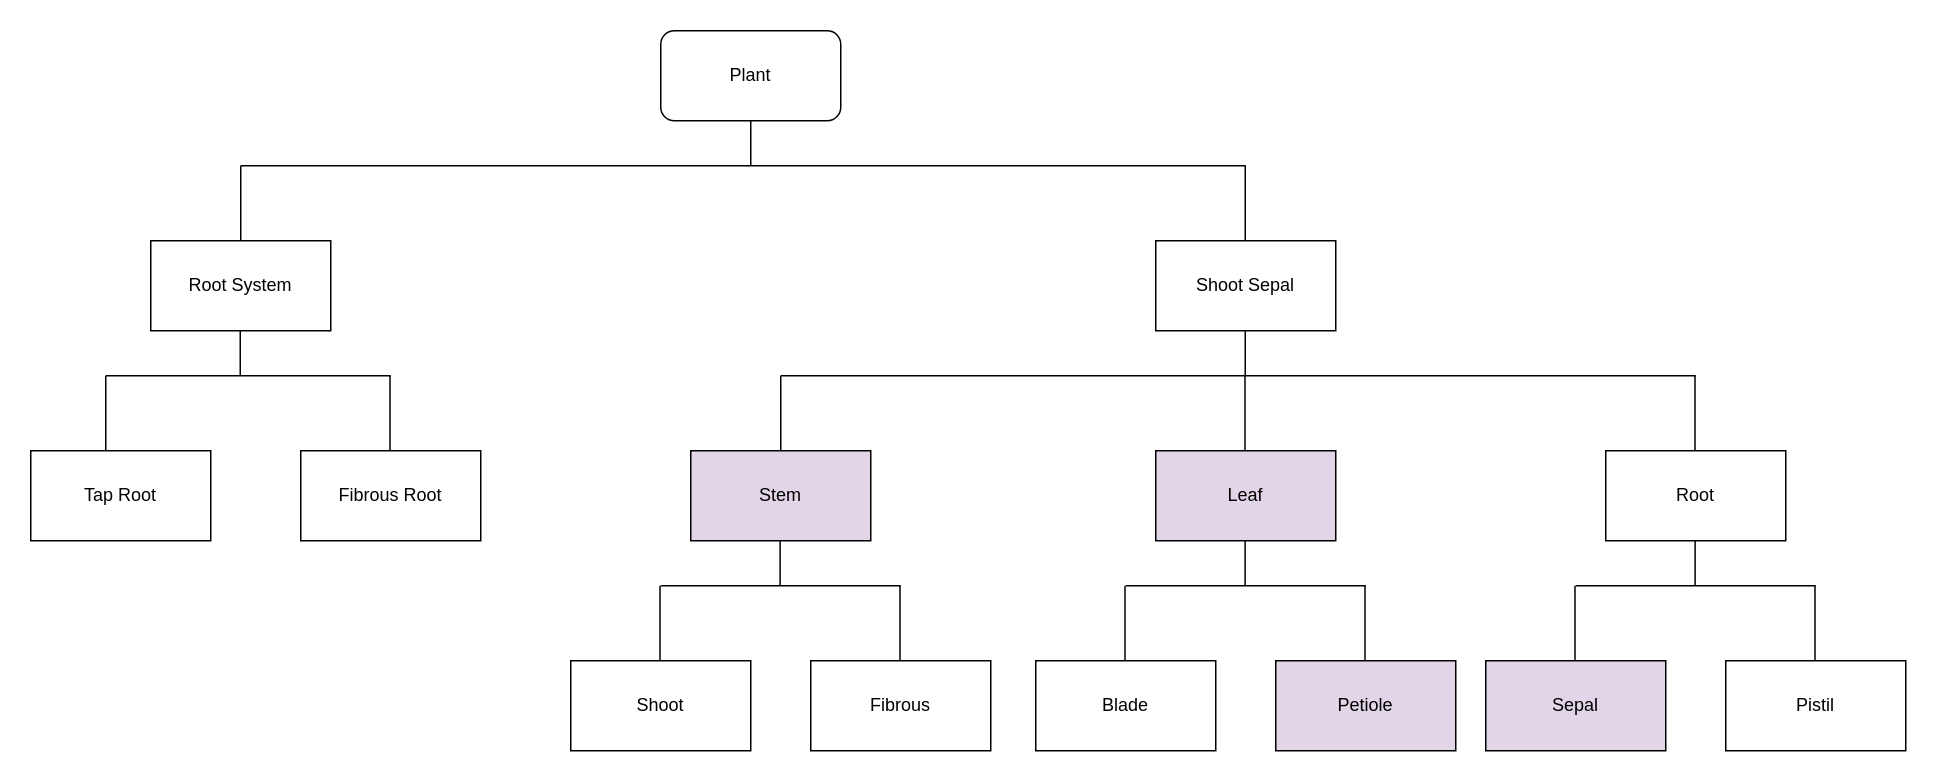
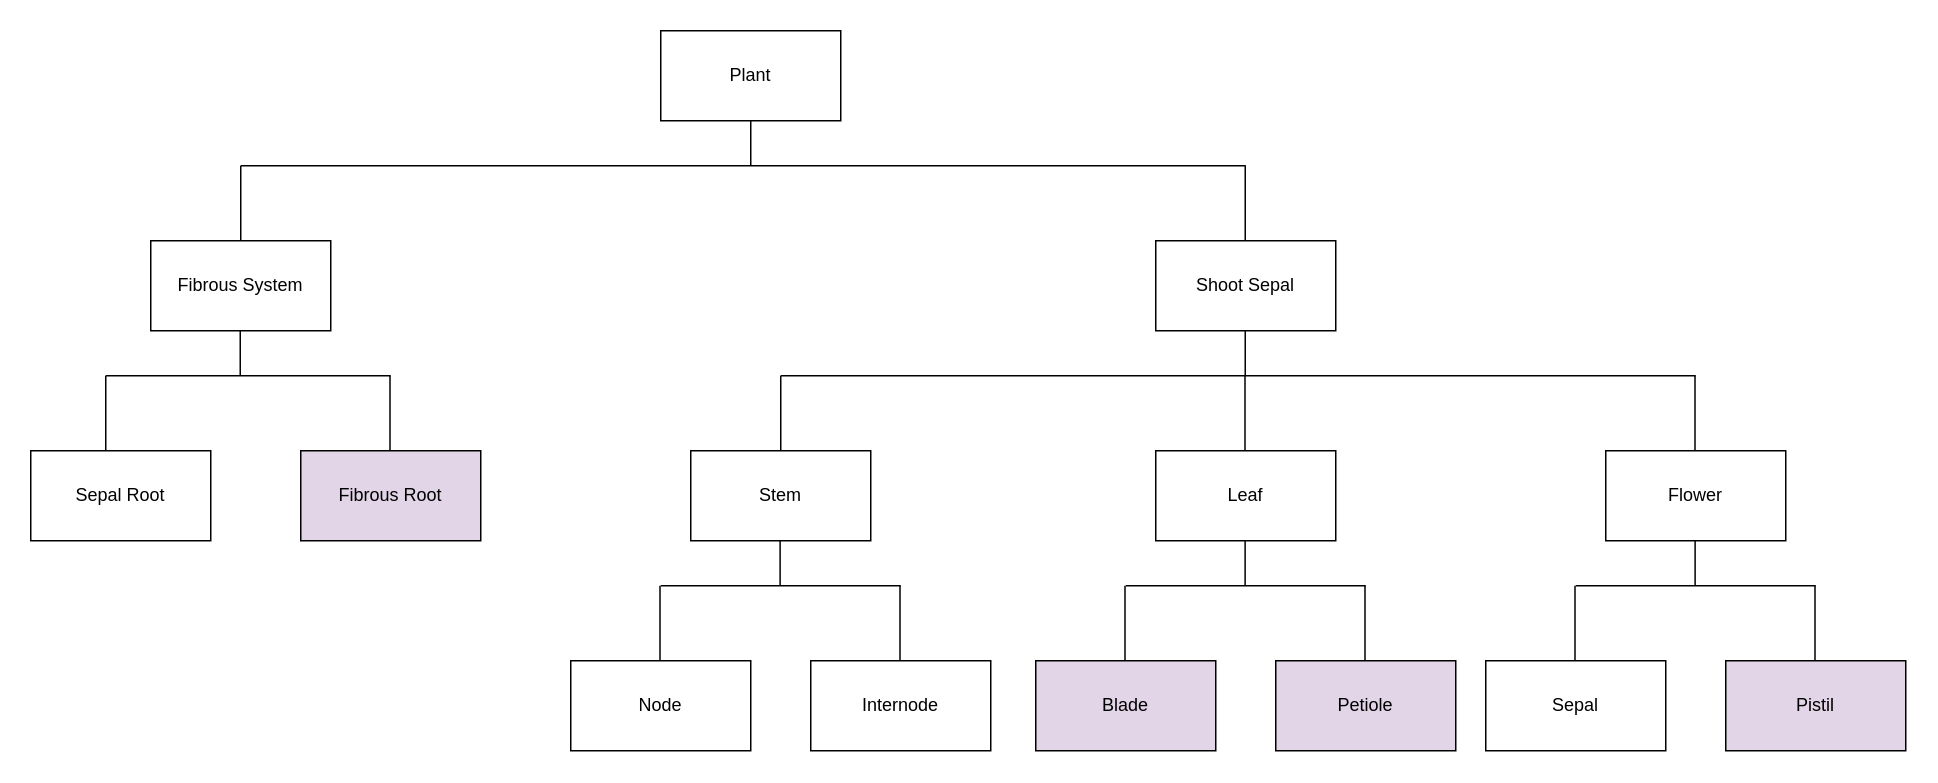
- <mxCell id="2" value="Plant" style="whiteSpace=wrap;html=1;rounded=1;" vertex="1" parent="1"><mxGeometry x="440" y="20" width="120" height="60" as="geometry" /></mxCell>
+ <mxCell id="2" value="Plant" style="rounded=0;whiteSpace=wrap;html=1;" vertex="1" parent="1"><mxGeometry x="440" y="20" width="120" height="60" as="geometry" /></mxCell>
- <mxCell id="3" value="Root System" style="rounded=0;whiteSpace=wrap;html=1;" vertex="1" parent="1"><mxGeometry x="100" y="160" width="120" height="60" as="geometry" /></mxCell>
+ <mxCell id="3" value="Fibrous System" style="rounded=0;whiteSpace=wrap;html=1;" vertex="1" parent="1"><mxGeometry x="100" y="160" width="120" height="60" as="geometry" /></mxCell>
- <mxCell id="5" value="Tap Root" style="rounded=0;whiteSpace=wrap;html=1;" vertex="1" parent="1"><mxGeometry x="20" y="300" width="120" height="60" as="geometry" /></mxCell>
+ <mxCell id="5" value="Sepal Root" style="rounded=0;whiteSpace=wrap;html=1;" vertex="1" parent="1"><mxGeometry x="20" y="300" width="120" height="60" as="geometry" /></mxCell>
- <mxCell id="6" value="Fibrous Root" style="rounded=0;whiteSpace=wrap;html=1;" vertex="1" parent="1"><mxGeometry x="200" y="300" width="120" height="60" as="geometry" /></mxCell>
+ <mxCell id="6" value="Fibrous Root" style="rounded=0;whiteSpace=wrap;html=1;fillColor=#e1d5e7;" vertex="1" parent="1"><mxGeometry x="200" y="300" width="120" height="60" as="geometry" /></mxCell>
- <mxCell id="7" value="Stem" style="rounded=0;whiteSpace=wrap;html=1;fillColor=#e1d5e7;" vertex="1" parent="1"><mxGeometry x="460" y="300" width="120" height="60" as="geometry" /></mxCell>
+ <mxCell id="7" value="Stem" style="rounded=0;whiteSpace=wrap;html=1;" vertex="1" parent="1"><mxGeometry x="460" y="300" width="120" height="60" as="geometry" /></mxCell>
- <mxCell id="8" value="Leaf" style="rounded=0;whiteSpace=wrap;html=1;fillColor=#e1d5e7;" vertex="1" parent="1"><mxGeometry x="770" y="300" width="120" height="60" as="geometry" /></mxCell>
+ <mxCell id="8" value="Leaf" style="rounded=0;whiteSpace=wrap;html=1;" vertex="1" parent="1"><mxGeometry x="770" y="300" width="120" height="60" as="geometry" /></mxCell>
- <mxCell id="11" value="Root" style="rounded=0;whiteSpace=wrap;html=1;" vertex="1" parent="1"><mxGeometry x="1070" y="300" width="120" height="60" as="geometry" /></mxCell>
+ <mxCell id="11" value="Flower" style="rounded=0;whiteSpace=wrap;html=1;" vertex="1" parent="1"><mxGeometry x="1070" y="300" width="120" height="60" as="geometry" /></mxCell>
- <mxCell id="29" value="Shoot" style="rounded=0;whiteSpace=wrap;html=1;" vertex="1" parent="1"><mxGeometry x="380" y="440" width="120" height="60" as="geometry" /></mxCell>
+ <mxCell id="29" value="Node" style="rounded=0;whiteSpace=wrap;html=1;" vertex="1" parent="1"><mxGeometry x="380" y="440" width="120" height="60" as="geometry" /></mxCell>
- <mxCell id="30" value="Fibrous" style="rounded=0;whiteSpace=wrap;html=1;" vertex="1" parent="1"><mxGeometry x="540" y="440" width="120" height="60" as="geometry" /></mxCell>
+ <mxCell id="30" value="Internode" style="rounded=0;whiteSpace=wrap;html=1;" vertex="1" parent="1"><mxGeometry x="540" y="440" width="120" height="60" as="geometry" /></mxCell>
- <mxCell id="9" value="Blade" style="rounded=0;whiteSpace=wrap;html=1;" vertex="1" parent="1"><mxGeometry x="690" y="440" width="120" height="60" as="geometry" /></mxCell>
+ <mxCell id="9" value="Blade" style="rounded=0;whiteSpace=wrap;html=1;fillColor=#e1d5e7;" vertex="1" parent="1"><mxGeometry x="690" y="440" width="120" height="60" as="geometry" /></mxCell>
- <mxCell id="35" value="Sepal" style="rounded=0;whiteSpace=wrap;html=1;fillColor=#e1d5e7;" vertex="1" parent="1"><mxGeometry x="990" y="440" width="120" height="60" as="geometry" /></mxCell>
+ <mxCell id="35" value="Sepal" style="rounded=0;whiteSpace=wrap;html=1;" vertex="1" parent="1"><mxGeometry x="990" y="440" width="120" height="60" as="geometry" /></mxCell>
- <mxCell id="36" value="Pistil" style="rounded=0;whiteSpace=wrap;html=1;" vertex="1" parent="1"><mxGeometry x="1150" y="440" width="120" height="60" as="geometry" /></mxCell>
+ <mxCell id="36" value="Pistil" style="rounded=0;whiteSpace=wrap;html=1;fillColor=#e1d5e7;" vertex="1" parent="1"><mxGeometry x="1150" y="440" width="120" height="60" as="geometry" /></mxCell>
